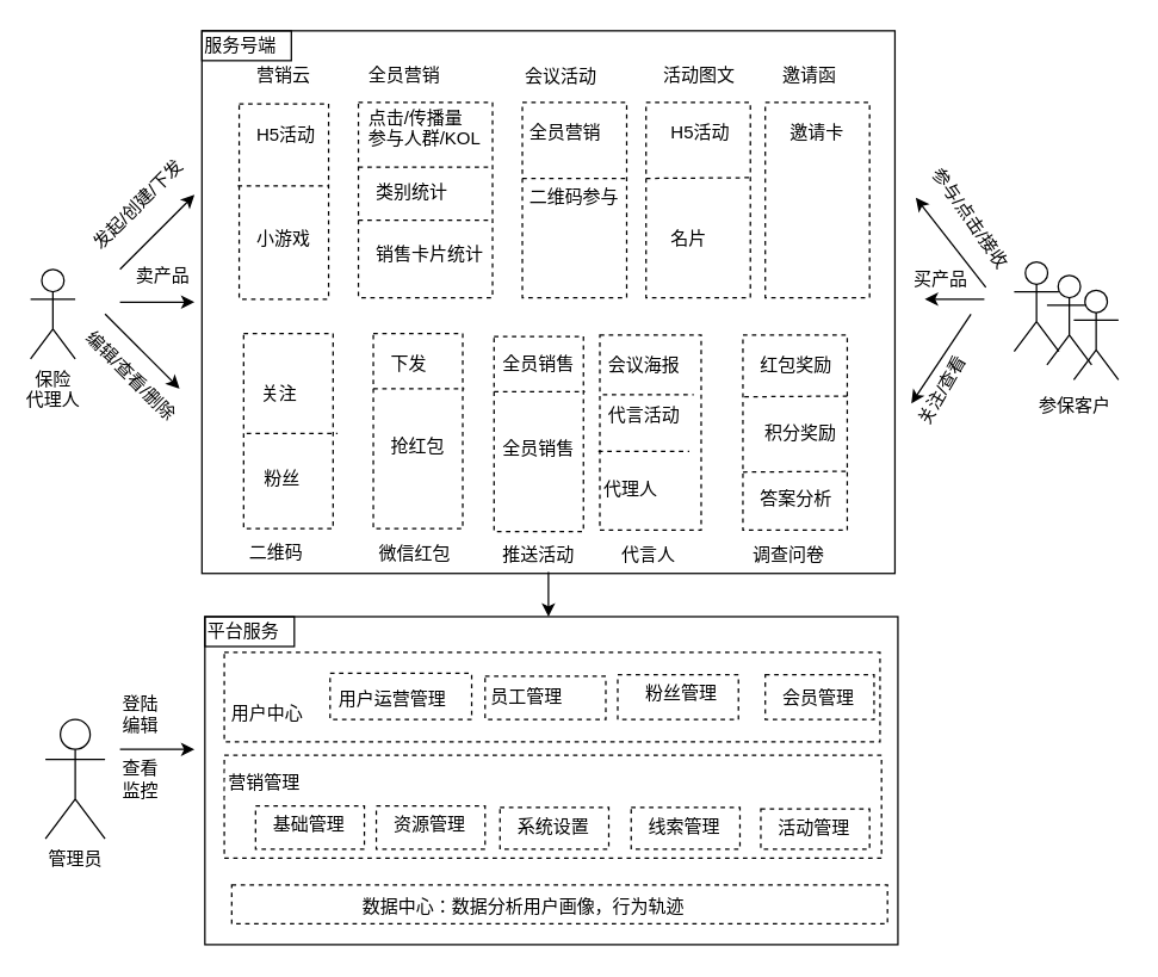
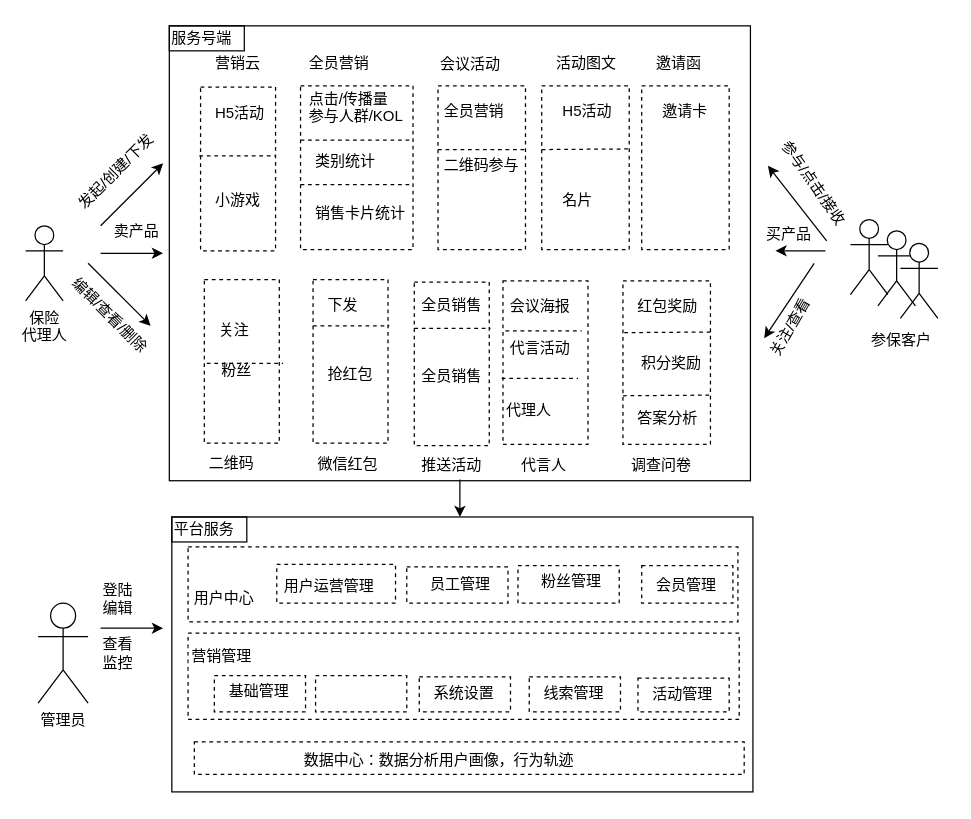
- <mxCell id="69" value="粉丝" style="text;html=1;resizable=0;points=[];autosize=1;align=left;verticalAlign=top;spacingTop=-4;" vertex="1" parent="1"><mxGeometry x="175" y="310.5" width="40" height="20" as="geometry" /></mxCell>
+ <mxCell id="69" value="粉丝" style="text;html=1;resizable=0;points=[];autosize=1;align=left;verticalAlign=top;spacingTop=-4;" vertex="1" parent="1"><mxGeometry x="175" y="285.5" width="40" height="20" as="geometry" /></mxCell>
- <mxCell id="75" value="员工管理" style="text;html=1;resizable=0;points=[];autosize=1;align=left;verticalAlign=top;spacingTop=-4;fontColor=#000000;dashed=1;" vertex="1" parent="1"><mxGeometry x="327" y="457" width="60" height="20" as="geometry" /></mxCell>
+ <mxCell id="75" value="员工管理" style="text;html=1;resizable=0;points=[];autosize=1;align=left;verticalAlign=top;spacingTop=-4;fontColor=#000000;dashed=1;" vertex="1" parent="1"><mxGeometry x="342" y="457" width="60" height="20" as="geometry" /></mxCell>
- <mxCell id="86" value="资源管理" style="text;html=1;resizable=0;points=[];autosize=1;align=left;verticalAlign=top;spacingTop=-4;fontColor=#000000;dashed=1;" vertex="1" parent="1"><mxGeometry x="262" y="543" width="60" height="20" as="geometry" /></mxCell>
